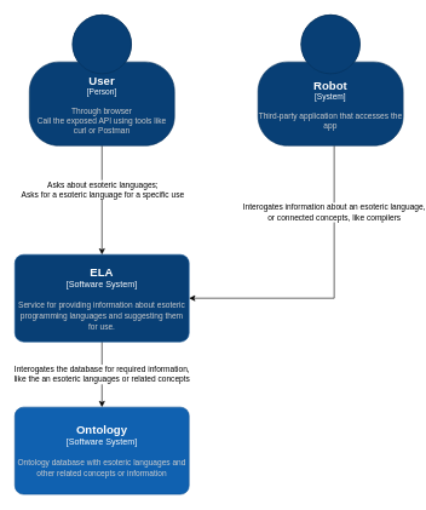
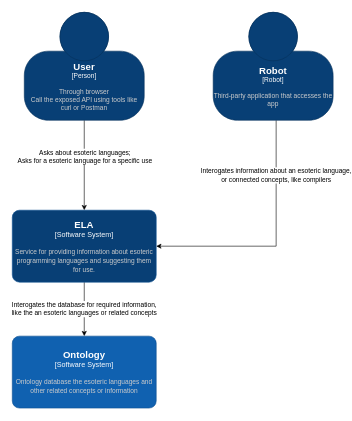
- <mxCell id="9" value="&lt;font style=&quot;font-size: 16px&quot;&gt;&lt;b&gt;Robot&lt;/b&gt;&lt;/font&gt;&lt;div&gt;[System]&lt;/div&gt;&lt;br&gt;&lt;div&gt;&lt;font style=&quot;font-size: 11px&quot;&gt;&lt;font color=&quot;#cccccc&quot;&gt;Third-party application that accesses the app&lt;/font&gt;&lt;/div&gt;" style="html=1;fontSize=11;dashed=0;whiteSpace=wrap;fillColor=#083F75;strokeColor=#06315C;fontColor=#ffffff;shape=mxgraph.c4.person2;align=center;metaEdit=1;points=[[0.5,0,0],[1,0.5,0],[1,0.75,0],[0.75,1,0],[0.5,1,0],[0.25,1,0],[0,0.75,0],[0,0.5,0]];resizable=0;" vertex="1" parent="1"><mxGeometry x="355" y="20" width="200" height="180" as="geometry" /></mxCell>
+ <mxCell id="9" value="&lt;font style=&quot;font-size: 16px&quot;&gt;&lt;b&gt;Robot&lt;/b&gt;&lt;/font&gt;&lt;div&gt;[Robot]&lt;/div&gt;&lt;br&gt;&lt;div&gt;&lt;font style=&quot;font-size: 11px&quot;&gt;&lt;font color=&quot;#cccccc&quot;&gt;Third-party application that accesses the app&lt;/font&gt;&lt;/div&gt;" style="html=1;fontSize=11;dashed=0;whiteSpace=wrap;fillColor=#083F75;strokeColor=#06315C;fontColor=#ffffff;shape=mxgraph.c4.person2;align=center;metaEdit=1;points=[[0.5,0,0],[1,0.5,0],[1,0.75,0],[0.75,1,0],[0.5,1,0],[0.25,1,0],[0,0.75,0],[0,0.5,0]];resizable=0;" vertex="1" parent="1"><mxGeometry x="355" y="20" width="200" height="180" as="geometry" /></mxCell>
- <mxCell id="10" value="&lt;font style=&quot;font-size: 16px&quot;&gt;&lt;b&gt;Ontology&lt;/b&gt;&lt;/font&gt;&lt;div&gt;[Software System]&lt;/div&gt;&lt;br&gt;&lt;div&gt;&lt;font style=&quot;font-size: 11px&quot;&gt;&lt;font color=&quot;#cccccc&quot;&gt;Ontology database with esoteric languages and other related concepts or information&lt;/font&gt;&lt;/div&gt;" style="rounded=1;whiteSpace=wrap;html=1;labelBackgroundColor=none;fillColor=#1061B0;fontColor=#ffffff;align=center;arcSize=10;strokeColor=#0D5091;metaEdit=1;resizable=0;points=[[0.25,0,0],[0.5,0,0],[0.75,0,0],[1,0.25,0],[1,0.5,0],[1,0.75,0],[0.75,1,0],[0.5,1,0],[0.25,1,0],[0,0.75,0],[0,0.5,0],[0,0.25,0]];" vertex="1" parent="1"><mxGeometry x="20" y="560" width="240" height="120" as="geometry" /></mxCell>
+ <mxCell id="10" value="&lt;font style=&quot;font-size: 16px&quot;&gt;&lt;b&gt;Ontology&lt;/b&gt;&lt;/font&gt;&lt;div&gt;[Software System]&lt;/div&gt;&lt;br&gt;&lt;div&gt;&lt;font style=&quot;font-size: 11px&quot;&gt;&lt;font color=&quot;#cccccc&quot;&gt;Ontology database the esoteric languages and other related concepts or information&lt;/font&gt;&lt;/div&gt;" style="rounded=1;whiteSpace=wrap;html=1;labelBackgroundColor=none;fillColor=#1061B0;fontColor=#ffffff;align=center;arcSize=10;strokeColor=#0D5091;metaEdit=1;resizable=0;points=[[0.25,0,0],[0.5,0,0],[0.75,0,0],[1,0.25,0],[1,0.5,0],[1,0.75,0],[0.75,1,0],[0.5,1,0],[0.25,1,0],[0,0.75,0],[0,0.5,0],[0,0.25,0]];" vertex="1" parent="1"><mxGeometry x="20" y="560" width="240" height="120" as="geometry" /></mxCell>
